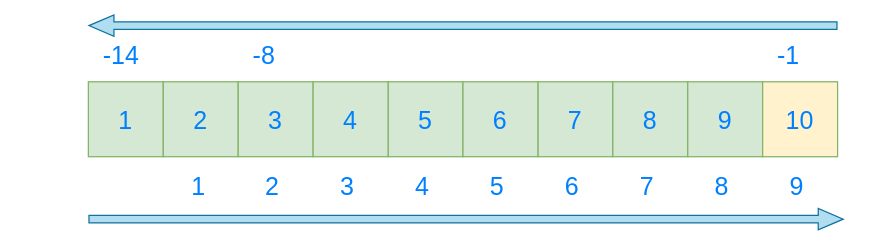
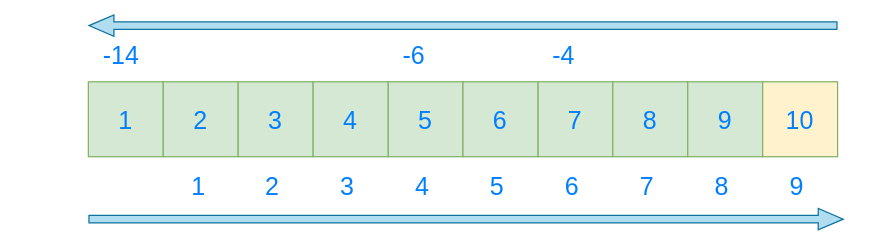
- <mxCell id="25" value="&lt;div style=&quot;text-align: center&quot;&gt;&lt;font face=&quot;helvetica&quot;&gt;-8&lt;/font&gt;&lt;/div&gt;" style="text;whiteSpace=wrap;html=1;fontSize=20;fontColor=#007FFF;" vertex="1" parent="23"><mxGeometry x="180" width="20" height="30" as="geometry" /></mxCell>
+ <mxCell id="26" value="&lt;div style=&quot;text-align: center&quot;&gt;&lt;font face=&quot;helvetica&quot;&gt;-6&lt;/font&gt;&lt;/div&gt;" style="text;whiteSpace=wrap;html=1;fontSize=20;fontColor=#007FFF;" vertex="1" parent="23"><mxGeometry x="300" width="20" height="30" as="geometry" /></mxCell>
+ <mxCell id="27" value="&lt;div style=&quot;text-align: center&quot;&gt;&lt;font face=&quot;helvetica&quot;&gt;-4&lt;/font&gt;&lt;/div&gt;" style="text;whiteSpace=wrap;html=1;fontSize=20;fontColor=#007FFF;" vertex="1" parent="23"><mxGeometry x="420" width="20" height="30" as="geometry" /></mxCell>
- <mxCell id="28" value="&lt;div style=&quot;text-align: center&quot;&gt;&lt;font face=&quot;helvetica&quot;&gt;-1&lt;/font&gt;&lt;/div&gt;" style="text;whiteSpace=wrap;html=1;fontSize=20;fontColor=#007FFF;" vertex="1" parent="23"><mxGeometry x="600" width="20" height="30" as="geometry" /></mxCell>
